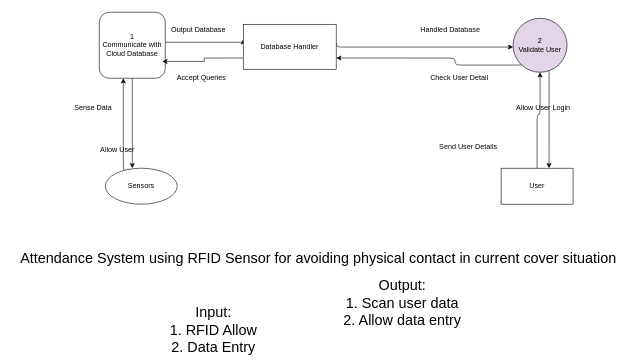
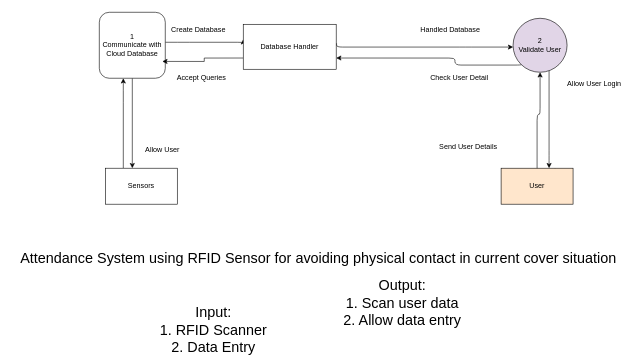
- <mxCell id="15" value="Output Database" style="text;html=1;align=center;verticalAlign=middle;resizable=0;points=[];autosize=1;" vertex="1" parent="1"><mxGeometry x="275" y="40" width="110" height="20" as="geometry" /></mxCell>
+ <mxCell id="15" value="Create Database" style="text;html=1;align=center;verticalAlign=middle;resizable=0;points=[];autosize=1;" vertex="1" parent="1"><mxGeometry x="275" y="40" width="110" height="20" as="geometry" /></mxCell>
- <mxCell id="13" value="Sense Data" style="text;html=1;strokeColor=none;fillColor=none;align=center;verticalAlign=middle;whiteSpace=wrap;" vertex="1" parent="1"><mxGeometry x="115" y="170" width="80" height="20" as="geometry" /></mxCell>
- <mxCell id="22" value="Allow User Login" style="text;html=1;align=center;verticalAlign=middle;resizable=0;points=[];autosize=1;" vertex="1" parent="1"><mxGeometry x="850" y="170" width="110" height="20" as="geometry" /></mxCell>
+ <mxCell id="22" value="Allow User Login" style="text;html=1;align=center;verticalAlign=middle;resizable=0;points=[];autosize=1;" vertex="1" parent="1"><mxGeometry x="935" y="130" width="110" height="20" as="geometry" /></mxCell>
- <mxCell id="14" value="Allow User" style="text;html=1;align=center;verticalAlign=middle;resizable=0;points=[];autosize=1;" vertex="1" parent="1"><mxGeometry x="160" y="240" width="70" height="20" as="geometry" /></mxCell>
+ <mxCell id="14" value="Allow User" style="text;html=1;align=center;verticalAlign=middle;resizable=0;points=[];autosize=1;" vertex="1" parent="1"><mxGeometry x="235" y="240" width="70" height="20" as="geometry" /></mxCell>
- <mxCell id="6" value="Sensors" style="ellipse;whiteSpace=wrap;html=1;" vertex="1" parent="1"><mxGeometry x="175" y="280" width="120" height="60" as="geometry" /></mxCell>
+ <mxCell id="6" value="Sensors" style="whiteSpace=wrap;html=1;" vertex="1" parent="1"><mxGeometry x="175" y="280" width="120" height="60" as="geometry" /></mxCell>
- <mxCell id="8" value="User" style="whiteSpace=wrap;html=1;" vertex="1" parent="1"><mxGeometry x="835" y="280" width="120" height="60" as="geometry" /></mxCell>
+ <mxCell id="8" value="User" style="whiteSpace=wrap;html=1;fillColor=#ffe6cc;" vertex="1" parent="1"><mxGeometry x="835" y="280" width="120" height="60" as="geometry" /></mxCell>
- <mxCell id="23" value="&lt;font style=&quot;font-size: 24px&quot;&gt;Input:&lt;br&gt;1. RFID Allow&lt;br&gt;2. Data Entry&lt;/font&gt;" style="text;html=1;align=center;verticalAlign=middle;resizable=0;points=[];autosize=1;shadow=0;" vertex="1" parent="1"><mxGeometry x="255" y="520" width="200" height="60" as="geometry" /></mxCell>
+ <mxCell id="23" value="&lt;font style=&quot;font-size: 24px&quot;&gt;Input:&lt;br&gt;1. RFID Scanner&lt;br&gt;2. Data Entry&lt;/font&gt;" style="text;html=1;align=center;verticalAlign=middle;resizable=0;points=[];autosize=1;shadow=0;" vertex="1" parent="1"><mxGeometry x="255" y="520" width="200" height="60" as="geometry" /></mxCell>
